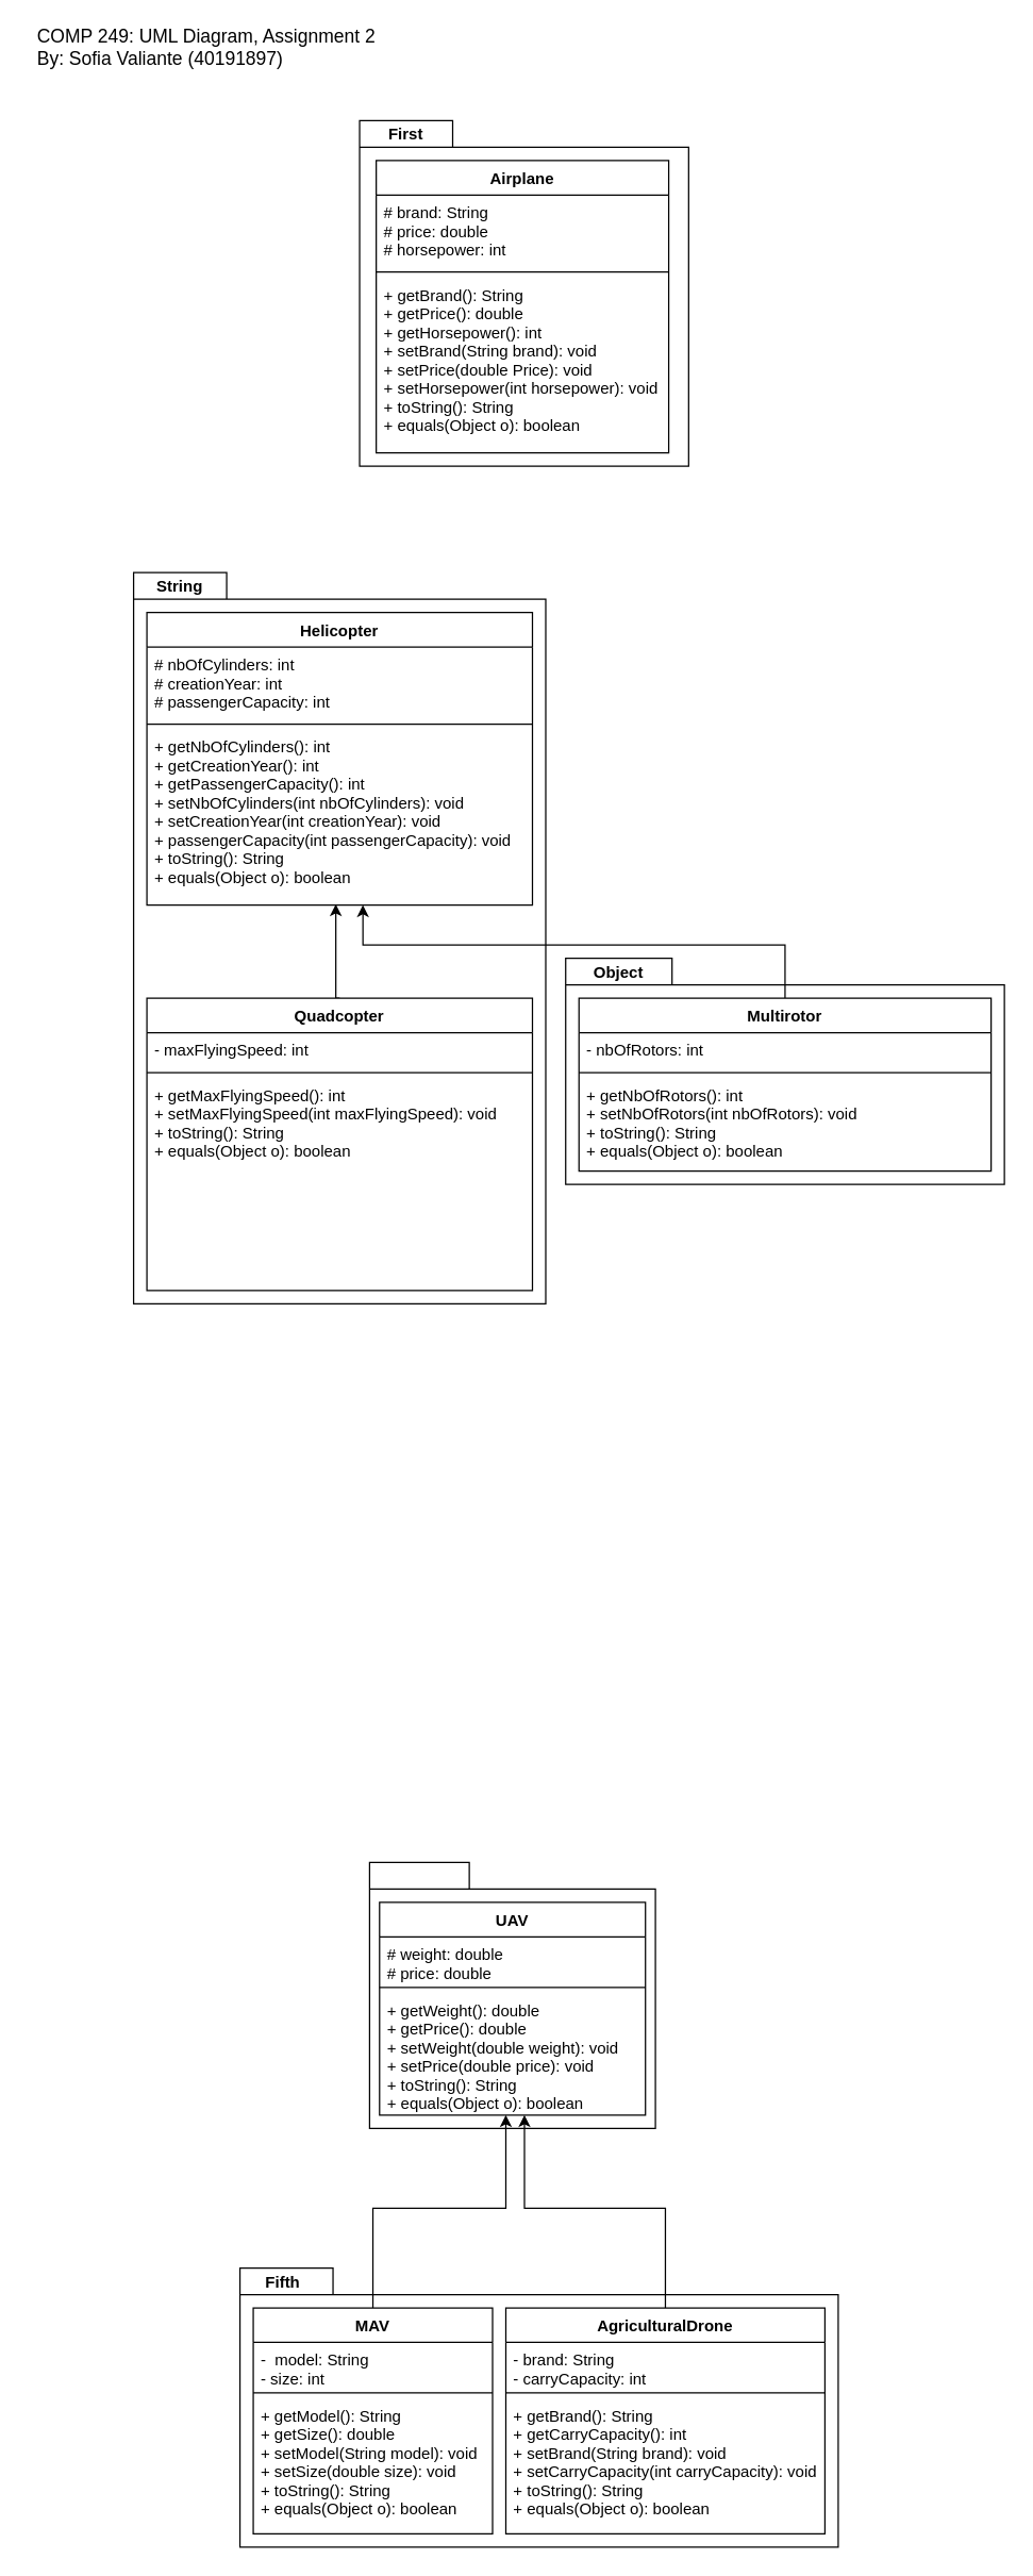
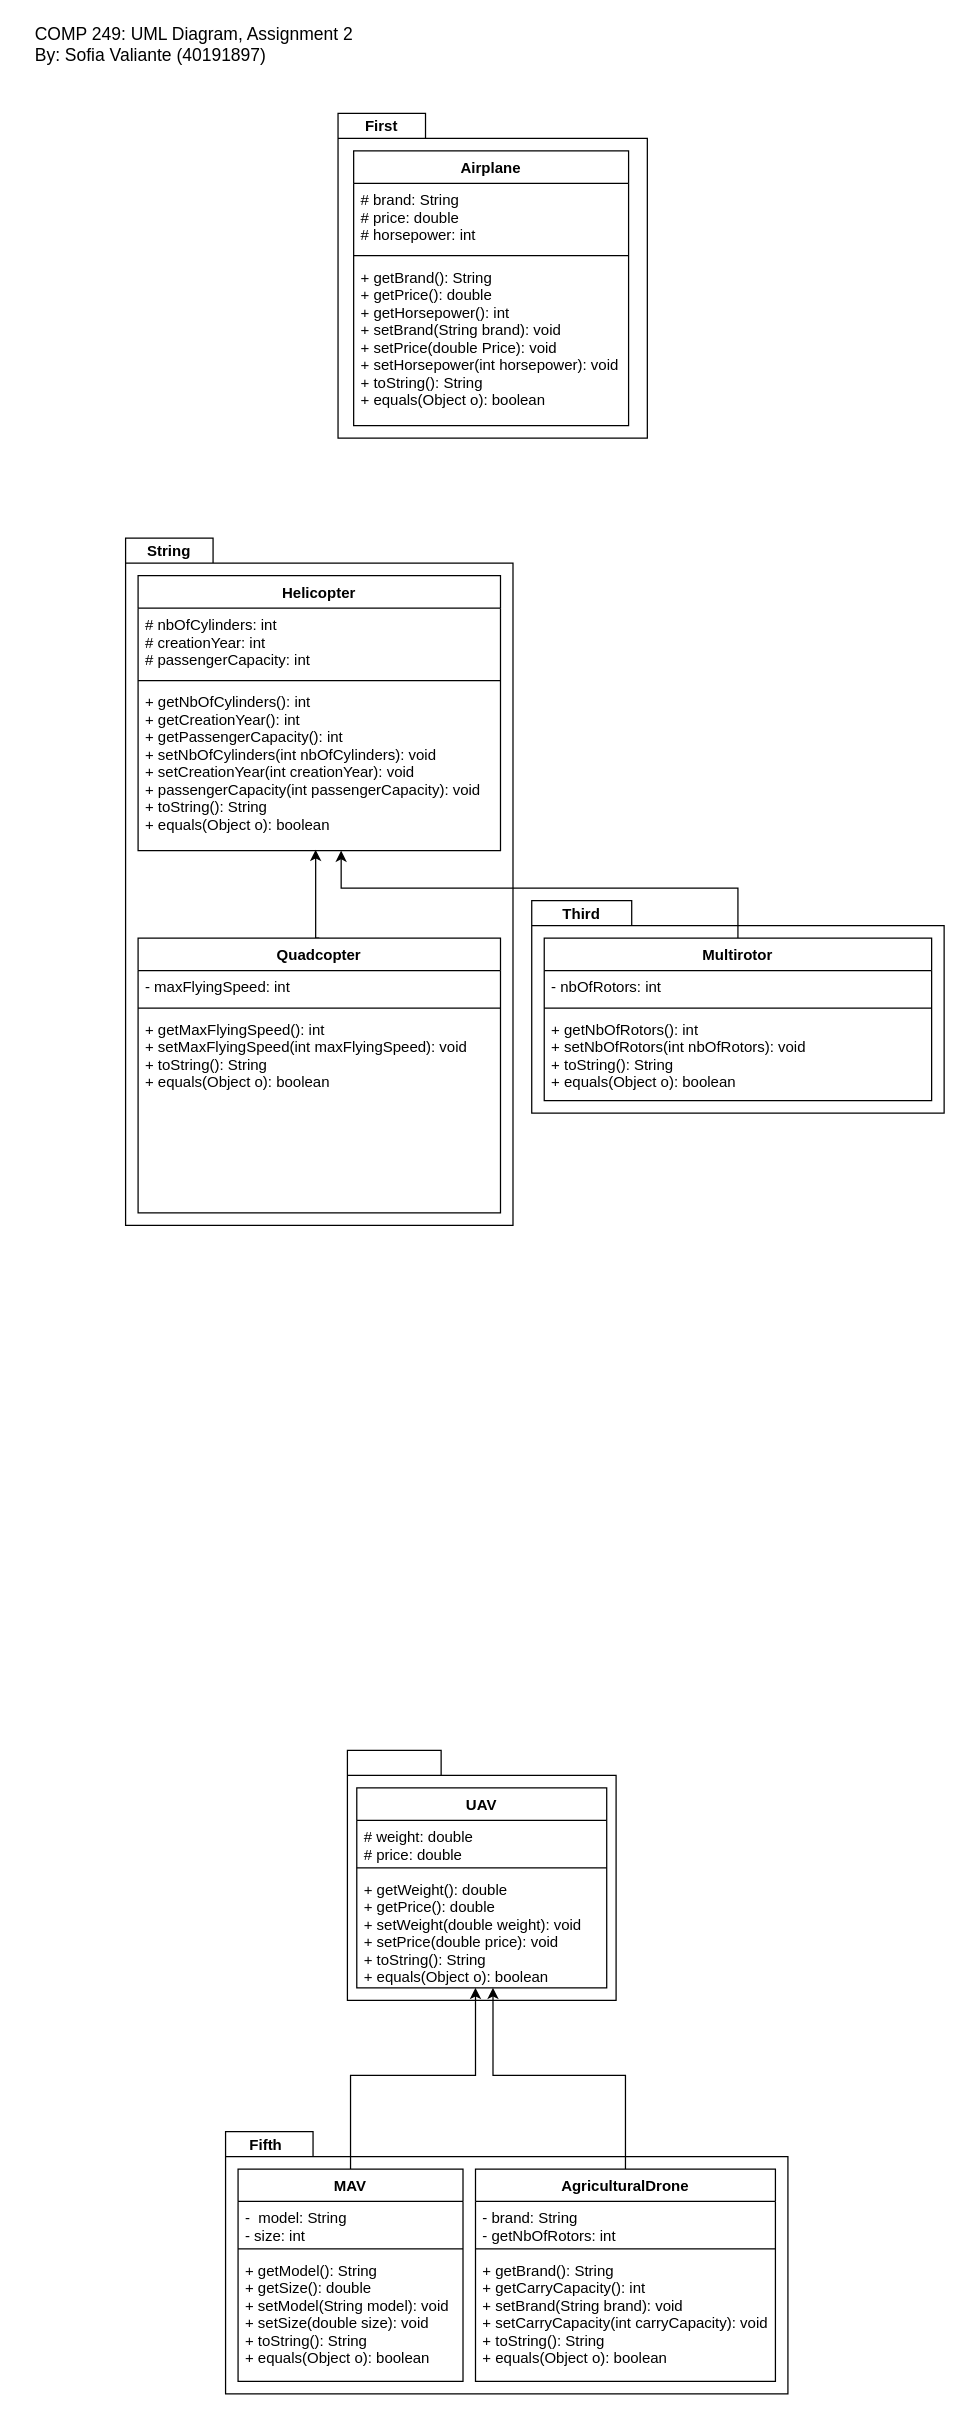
- <mxCell id="28" value="Object" style="text;align=center;fontStyle=1;verticalAlign=middle;spacingLeft=3;spacingRight=3;strokeColor=none;rotatable=0;points=[[0,0.5],[1,0.5]];portConstraint=eastwest;" parent="1" vertex="1"><mxGeometry x="430" y="720" width="70" height="20" as="geometry" /></mxCell>
+ <mxCell id="28" value="Third" style="text;align=center;fontStyle=1;verticalAlign=middle;spacingLeft=3;spacingRight=3;strokeColor=none;rotatable=0;points=[[0,0.5],[1,0.5]];portConstraint=eastwest;" parent="1" vertex="1"><mxGeometry x="430" y="720" width="70" height="20" as="geometry" /></mxCell>
- <mxCell id="40" value="- brand: String&#10;- carryCapacity: int" style="text;strokeColor=none;fillColor=none;align=left;verticalAlign=top;spacingLeft=4;spacingRight=4;overflow=hidden;rotatable=0;points=[[0,0.5],[1,0.5]];portConstraint=eastwest;" parent="39" vertex="1"><mxGeometry y="26" width="240" height="34" as="geometry" /></mxCell>
+ <mxCell id="40" value="- brand: String&#10;- getNbOfRotors: int" style="text;strokeColor=none;fillColor=none;align=left;verticalAlign=top;spacingLeft=4;spacingRight=4;overflow=hidden;rotatable=0;points=[[0,0.5],[1,0.5]];portConstraint=eastwest;" parent="39" vertex="1"><mxGeometry y="26" width="240" height="34" as="geometry" /></mxCell>
